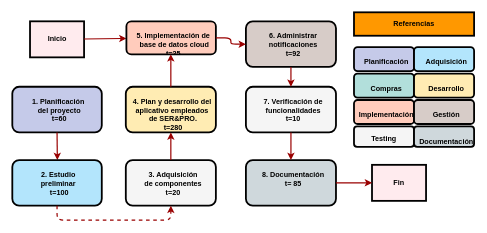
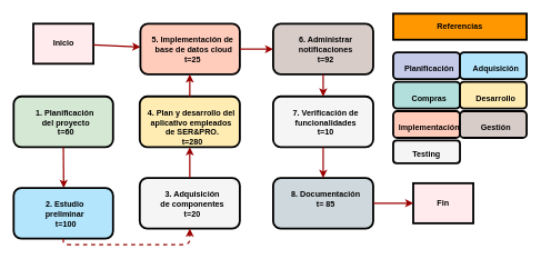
- <mxCell id="9" value="&lt;p style=&quot;margin: 0px; margin-top: 4px; text-align: center; text-decoration: underline;&quot;&gt;&lt;/p&gt;&lt;p style=&quot;margin: 0px; margin-left: 8px;&quot;&gt;&lt;br&gt;&lt;/p&gt;&lt;p style=&quot;margin: 0px; margin-left: 8px;&quot;&gt;5. Implementación&amp;nbsp;&lt;span style=&quot;background-color: initial;&quot;&gt;de&lt;/span&gt;&lt;/p&gt;&lt;p style=&quot;margin: 0px; margin-left: 8px;&quot;&gt;&lt;span style=&quot;background-color: initial;&quot;&gt;&amp;nbsp;base de datos cloud&lt;/span&gt;&lt;/p&gt;&lt;p style=&quot;margin: 0px; margin-left: 8px;&quot;&gt;&lt;span style=&quot;background-color: initial;&quot;&gt;t=25&lt;/span&gt;&lt;/p&gt;" style="verticalAlign=middle;align=center;overflow=fill;fontSize=12;fontFamily=Helvetica;html=1;rounded=1;fontStyle=1;strokeWidth=3;fillColor=#FFCCBC" parent="1" vertex="1"><mxGeometry x="210" y="35" width="149" height="55" as="geometry" /></mxCell>
+ <mxCell id="9" value="&lt;p style=&quot;margin: 0px; margin-top: 4px; text-align: center; text-decoration: underline;&quot;&gt;&lt;/p&gt;&lt;p style=&quot;margin: 0px; margin-left: 8px;&quot;&gt;&lt;br&gt;&lt;/p&gt;&lt;p style=&quot;margin: 0px; margin-left: 8px;&quot;&gt;5. Implementación&amp;nbsp;&lt;span style=&quot;background-color: initial;&quot;&gt;de&lt;/span&gt;&lt;/p&gt;&lt;p style=&quot;margin: 0px; margin-left: 8px;&quot;&gt;&lt;span style=&quot;background-color: initial;&quot;&gt;&amp;nbsp;base de datos cloud&lt;/span&gt;&lt;/p&gt;&lt;p style=&quot;margin: 0px; margin-left: 8px;&quot;&gt;&lt;span style=&quot;background-color: initial;&quot;&gt;t=25&lt;/span&gt;&lt;/p&gt;" style="verticalAlign=middle;align=center;overflow=fill;fontSize=12;fontFamily=Helvetica;html=1;rounded=1;fontStyle=1;strokeWidth=3;fillColor=#FFCCBC" parent="1" vertex="1"><mxGeometry x="210" y="35" width="149" height="76" as="geometry" /></mxCell>
- <mxCell id="2" value="&lt;p style=&quot;margin: 0px; margin-top: 4px; text-align: center; text-decoration: underline;&quot;&gt;&lt;/p&gt;&lt;p style=&quot;margin: 0px; margin-left: 8px;&quot;&gt;&lt;br&gt;&lt;/p&gt;&lt;p style=&quot;margin: 0px; margin-left: 8px;&quot;&gt;&lt;span style=&quot;background-color: initial;&quot;&gt;1. Planificación&amp;nbsp;&lt;/span&gt;&lt;br&gt;&lt;/p&gt;&lt;p style=&quot;margin: 0px; margin-left: 8px;&quot;&gt;del proyecto&lt;/p&gt;&lt;p style=&quot;margin: 0px; margin-left: 8px;&quot;&gt;t=60&lt;/p&gt;" style="verticalAlign=middle;align=center;overflow=fill;fontSize=12;fontFamily=Helvetica;html=1;rounded=1;fontStyle=1;strokeWidth=3;fillColor=#C5CAE9" parent="1" vertex="1"><mxGeometry x="20" y="144" width="149" height="76" as="geometry" /></mxCell>
+ <mxCell id="2" value="&lt;p style=&quot;margin: 0px; margin-top: 4px; text-align: center; text-decoration: underline;&quot;&gt;&lt;/p&gt;&lt;p style=&quot;margin: 0px; margin-left: 8px;&quot;&gt;&lt;br&gt;&lt;/p&gt;&lt;p style=&quot;margin: 0px; margin-left: 8px;&quot;&gt;&lt;span style=&quot;background-color: initial;&quot;&gt;1. Planificación&amp;nbsp;&lt;/span&gt;&lt;br&gt;&lt;/p&gt;&lt;p style=&quot;margin: 0px; margin-left: 8px;&quot;&gt;del proyecto&lt;/p&gt;&lt;p style=&quot;margin: 0px; margin-left: 8px;&quot;&gt;t=60&lt;/p&gt;" style="verticalAlign=middle;align=center;overflow=fill;fontSize=12;fontFamily=Helvetica;html=1;rounded=1;fontStyle=1;strokeWidth=3;fillColor=#d5e8d4;" parent="1" vertex="1"><mxGeometry x="20" y="144" width="149" height="76" as="geometry" /></mxCell>
- <mxCell id="29" value="&lt;p style=&quot;margin: 0px; margin-top: 4px; text-align: center; text-decoration: underline;&quot;&gt;&lt;/p&gt;&lt;p style=&quot;margin: 0px; margin-left: 8px;&quot;&gt;&lt;span style=&quot;background-color: initial;&quot;&gt;&lt;br&gt;&lt;/span&gt;&lt;/p&gt;&lt;p style=&quot;margin: 0px; margin-left: 8px;&quot;&gt;&lt;span style=&quot;background-color: initial;&quot;&gt;Documentación&lt;/span&gt;&lt;br&gt;&lt;/p&gt;" style="verticalAlign=middle;align=center;overflow=fill;fontSize=12;fontFamily=Helvetica;html=1;rounded=1;fontStyle=1;strokeWidth=3;fillColor=#CFD8DC" parent="1" vertex="1"><mxGeometry x="689" y="210" width="100" height="34" as="geometry" /></mxCell>
- <mxCell id="6" value="&lt;p style=&quot;margin: 0px; margin-top: 4px; text-align: center; text-decoration: underline;&quot;&gt;&lt;/p&gt;&lt;p style=&quot;margin: 0px; margin-left: 8px;&quot;&gt;&lt;br&gt;&lt;/p&gt;&lt;p style=&quot;margin: 0px; margin-left: 8px;&quot;&gt;&lt;span style=&quot;background-color: initial;&quot;&gt;2. Estudio&amp;nbsp;&lt;/span&gt;&lt;/p&gt;&lt;p style=&quot;margin: 0px; margin-left: 8px;&quot;&gt;&lt;span style=&quot;background-color: initial;&quot;&gt;preliminar&amp;nbsp;&lt;/span&gt;&lt;/p&gt;&lt;p style=&quot;margin: 0px; margin-left: 8px;&quot;&gt;&lt;span style=&quot;background-color: initial;&quot;&gt;t=100&lt;/span&gt;&lt;/p&gt;" style="verticalAlign=middle;align=center;overflow=fill;fontSize=12;fontFamily=Helvetica;html=1;rounded=1;fontStyle=1;strokeWidth=3;fillColor= #B3E5FC" parent="1" vertex="1"><mxGeometry x="20" y="266" width="149" height="76" as="geometry" /></mxCell>
+ <mxCell id="6" value="&lt;p style=&quot;margin: 0px; margin-top: 4px; text-align: center; text-decoration: underline;&quot;&gt;&lt;/p&gt;&lt;p style=&quot;margin: 0px; margin-left: 8px;&quot;&gt;&lt;br&gt;&lt;/p&gt;&lt;p style=&quot;margin: 0px; margin-left: 8px;&quot;&gt;&lt;span style=&quot;background-color: initial;&quot;&gt;2. Estudio&amp;nbsp;&lt;/span&gt;&lt;/p&gt;&lt;p style=&quot;margin: 0px; margin-left: 8px;&quot;&gt;&lt;span style=&quot;background-color: initial;&quot;&gt;preliminar&amp;nbsp;&lt;/span&gt;&lt;/p&gt;&lt;p style=&quot;margin: 0px; margin-left: 8px;&quot;&gt;&lt;span style=&quot;background-color: initial;&quot;&gt;t=100&lt;/span&gt;&lt;/p&gt;" style="verticalAlign=middle;align=center;overflow=fill;fontSize=12;fontFamily=Helvetica;html=1;rounded=1;fontStyle=1;strokeWidth=3;fillColor= #B3E5FC" parent="1" vertex="1"><mxGeometry x="20" y="281" width="149" height="76" as="geometry" /></mxCell>
